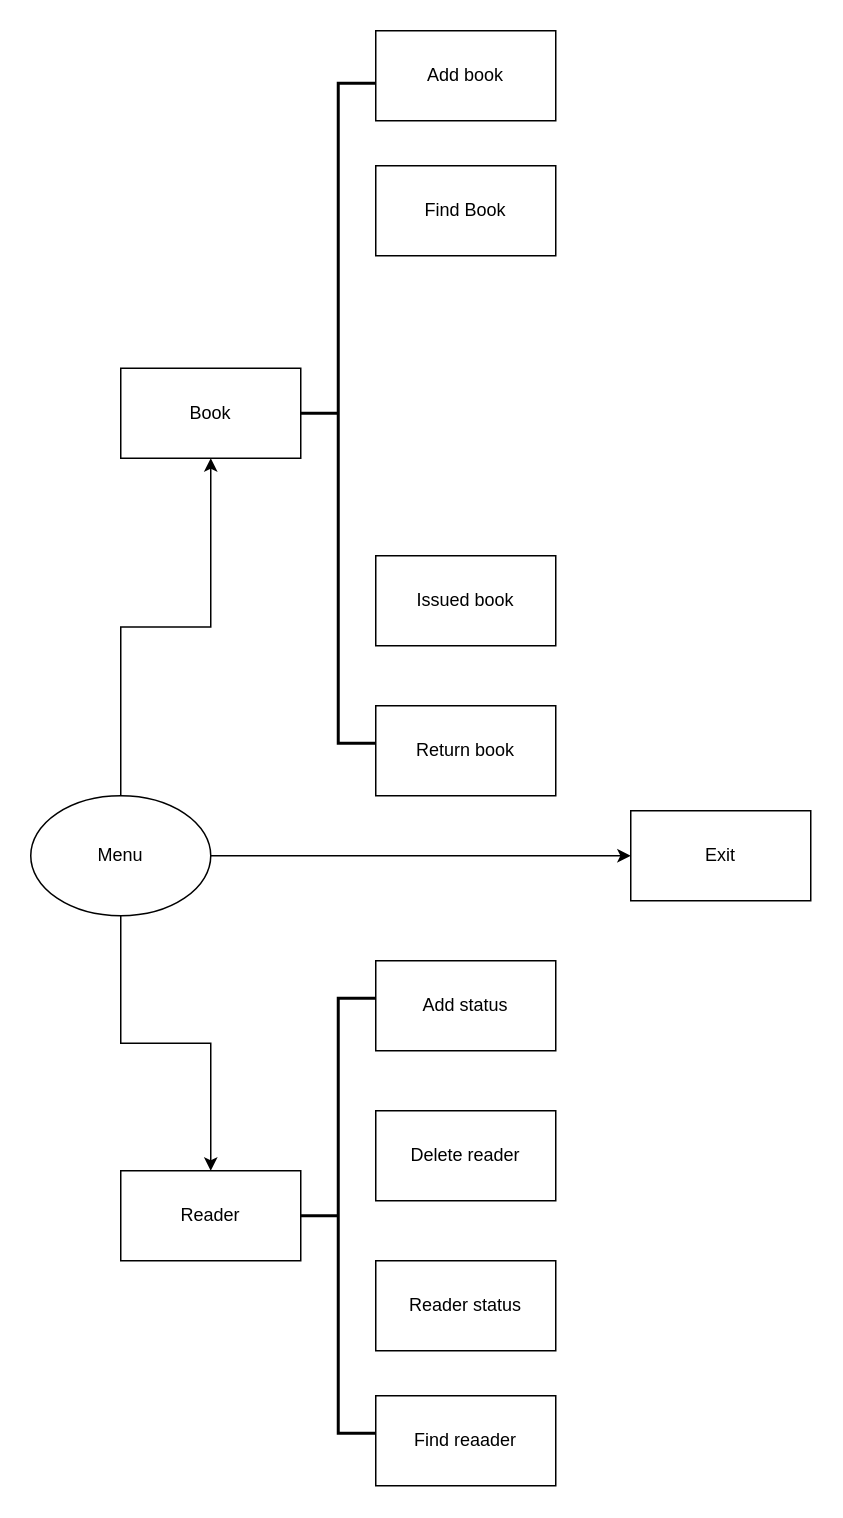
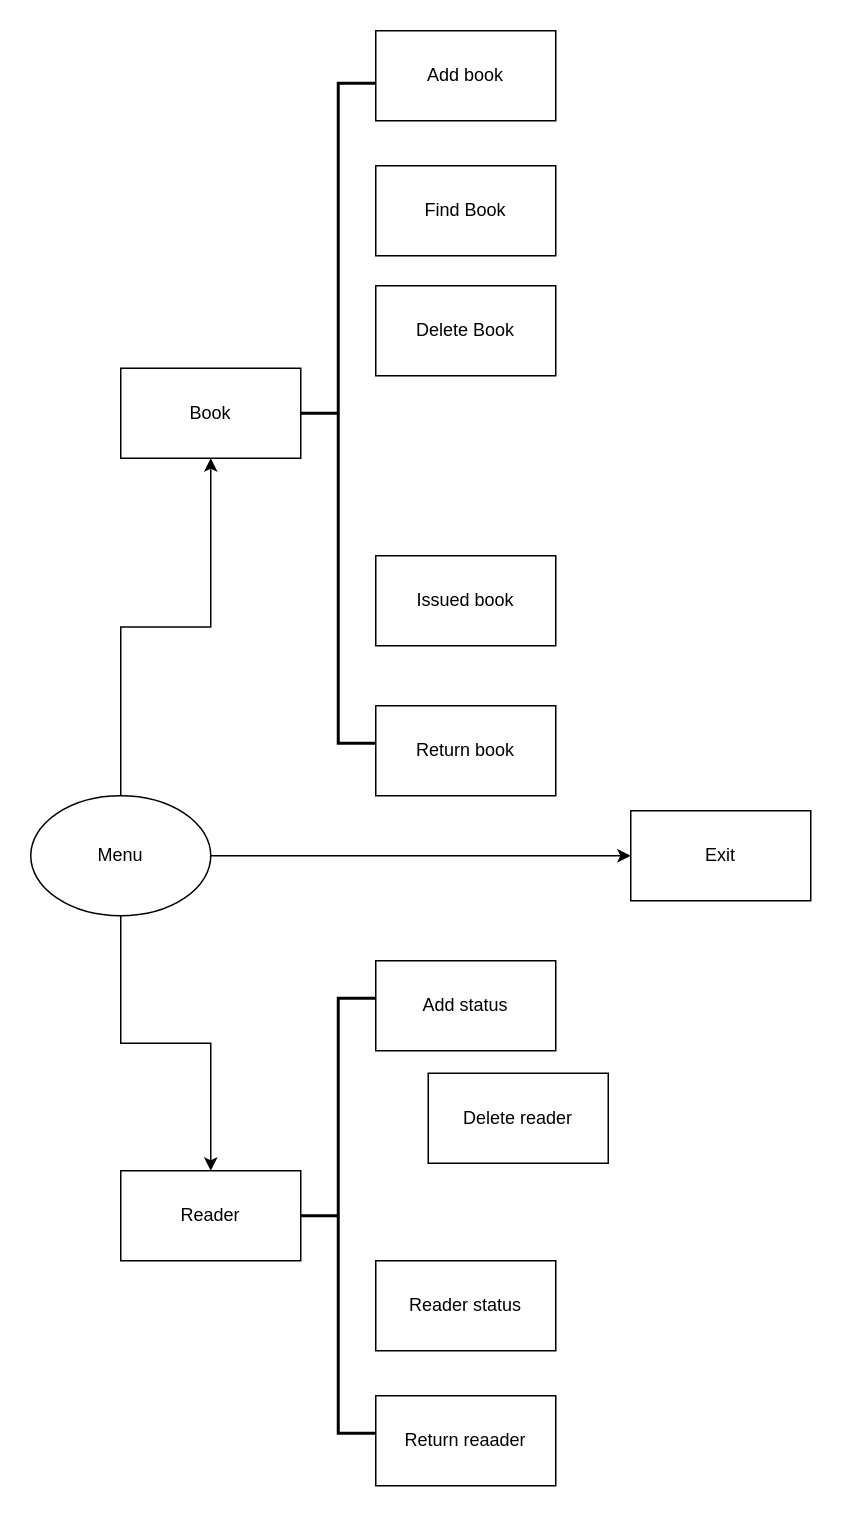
+ <mxCell id="6" value="Delete Book" style="rounded=0;whiteSpace=wrap;html=1;" vertex="1" parent="1"><mxGeometry x="250" y="190" width="120" height="60" as="geometry" /></mxCell>
- <mxCell id="12" value="Delete reader" style="rounded=0;whiteSpace=wrap;html=1;" vertex="1" parent="1"><mxGeometry x="250" y="740" width="120" height="60" as="geometry" /></mxCell>
+ <mxCell id="12" value="Delete reader" style="rounded=0;whiteSpace=wrap;html=1;" vertex="1" parent="1"><mxGeometry x="285" y="715" width="120" height="60" as="geometry" /></mxCell>
- <mxCell id="14" value="Find reaader" style="rounded=0;whiteSpace=wrap;html=1;" vertex="1" parent="1"><mxGeometry x="250" y="930" width="120" height="60" as="geometry" /></mxCell>
+ <mxCell id="14" value="Return reaader" style="rounded=0;whiteSpace=wrap;html=1;" vertex="1" parent="1"><mxGeometry x="250" y="930" width="120" height="60" as="geometry" /></mxCell>
